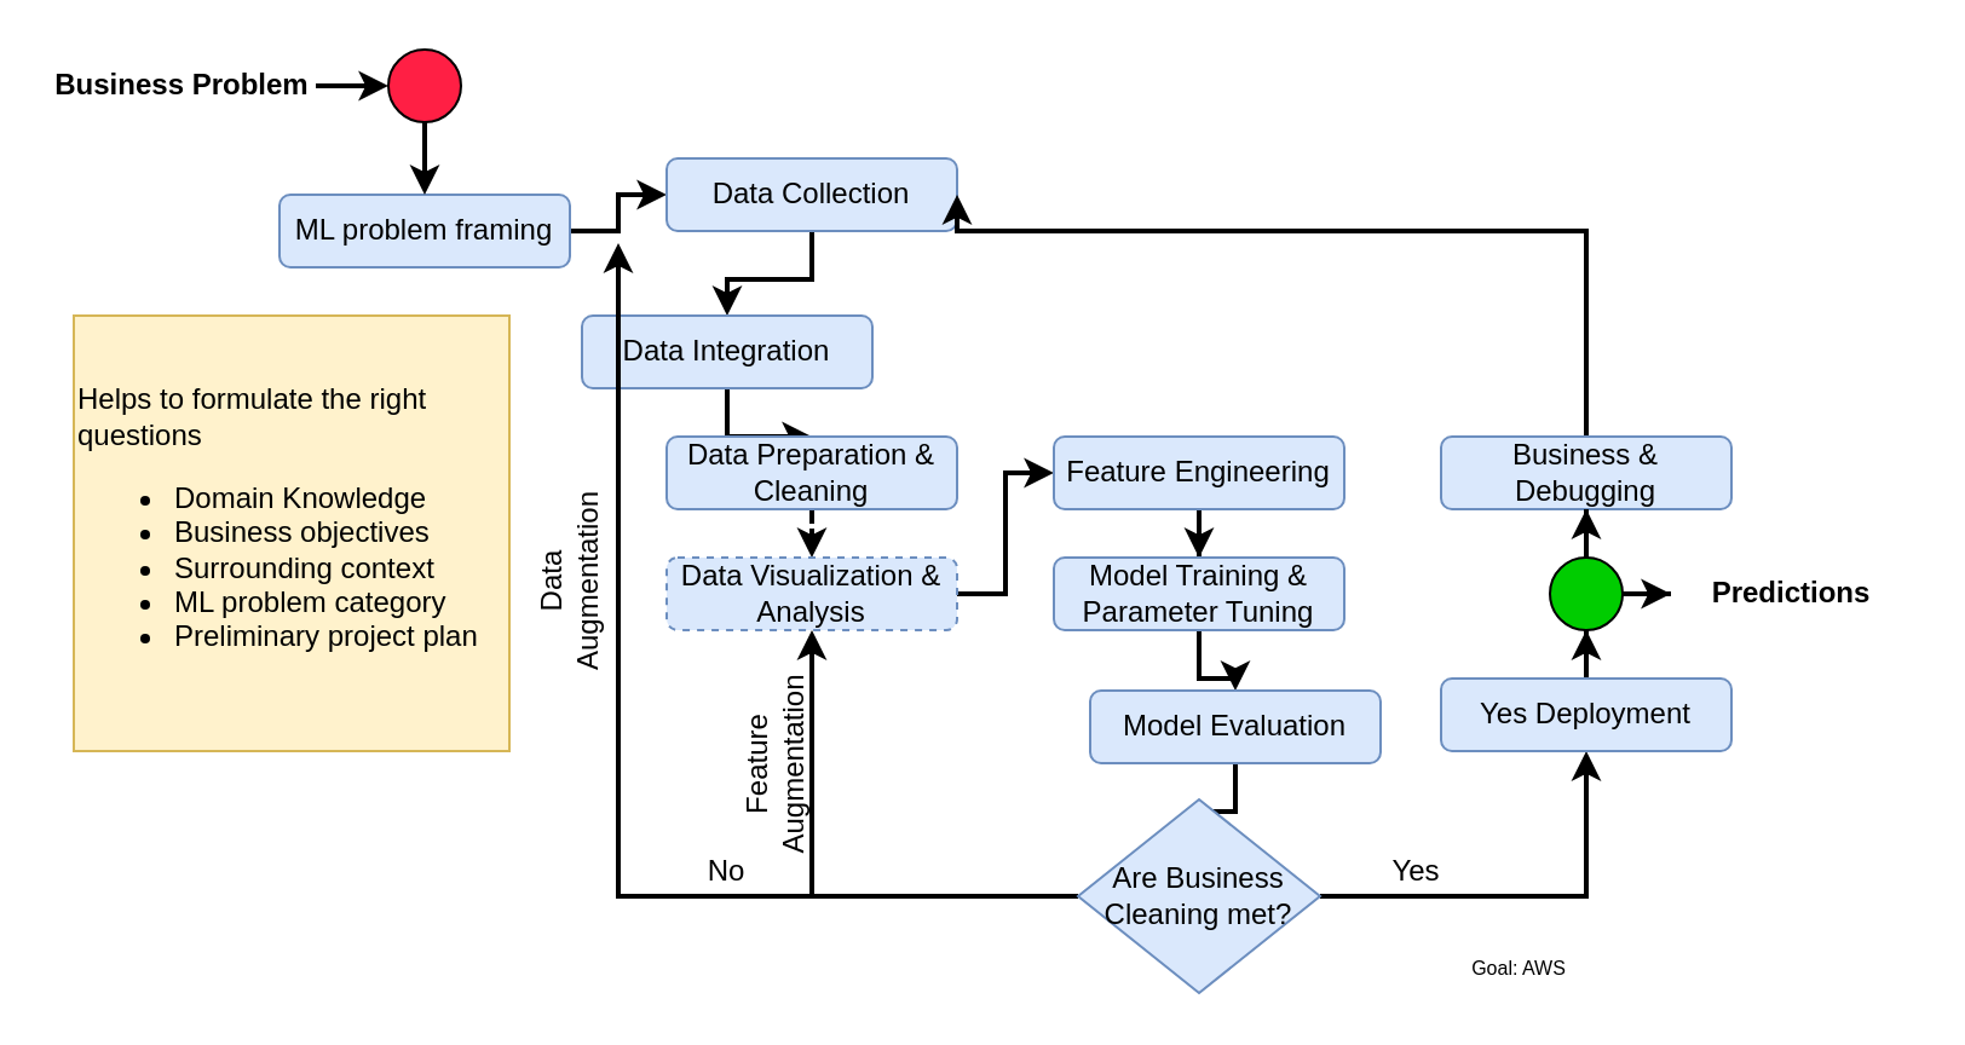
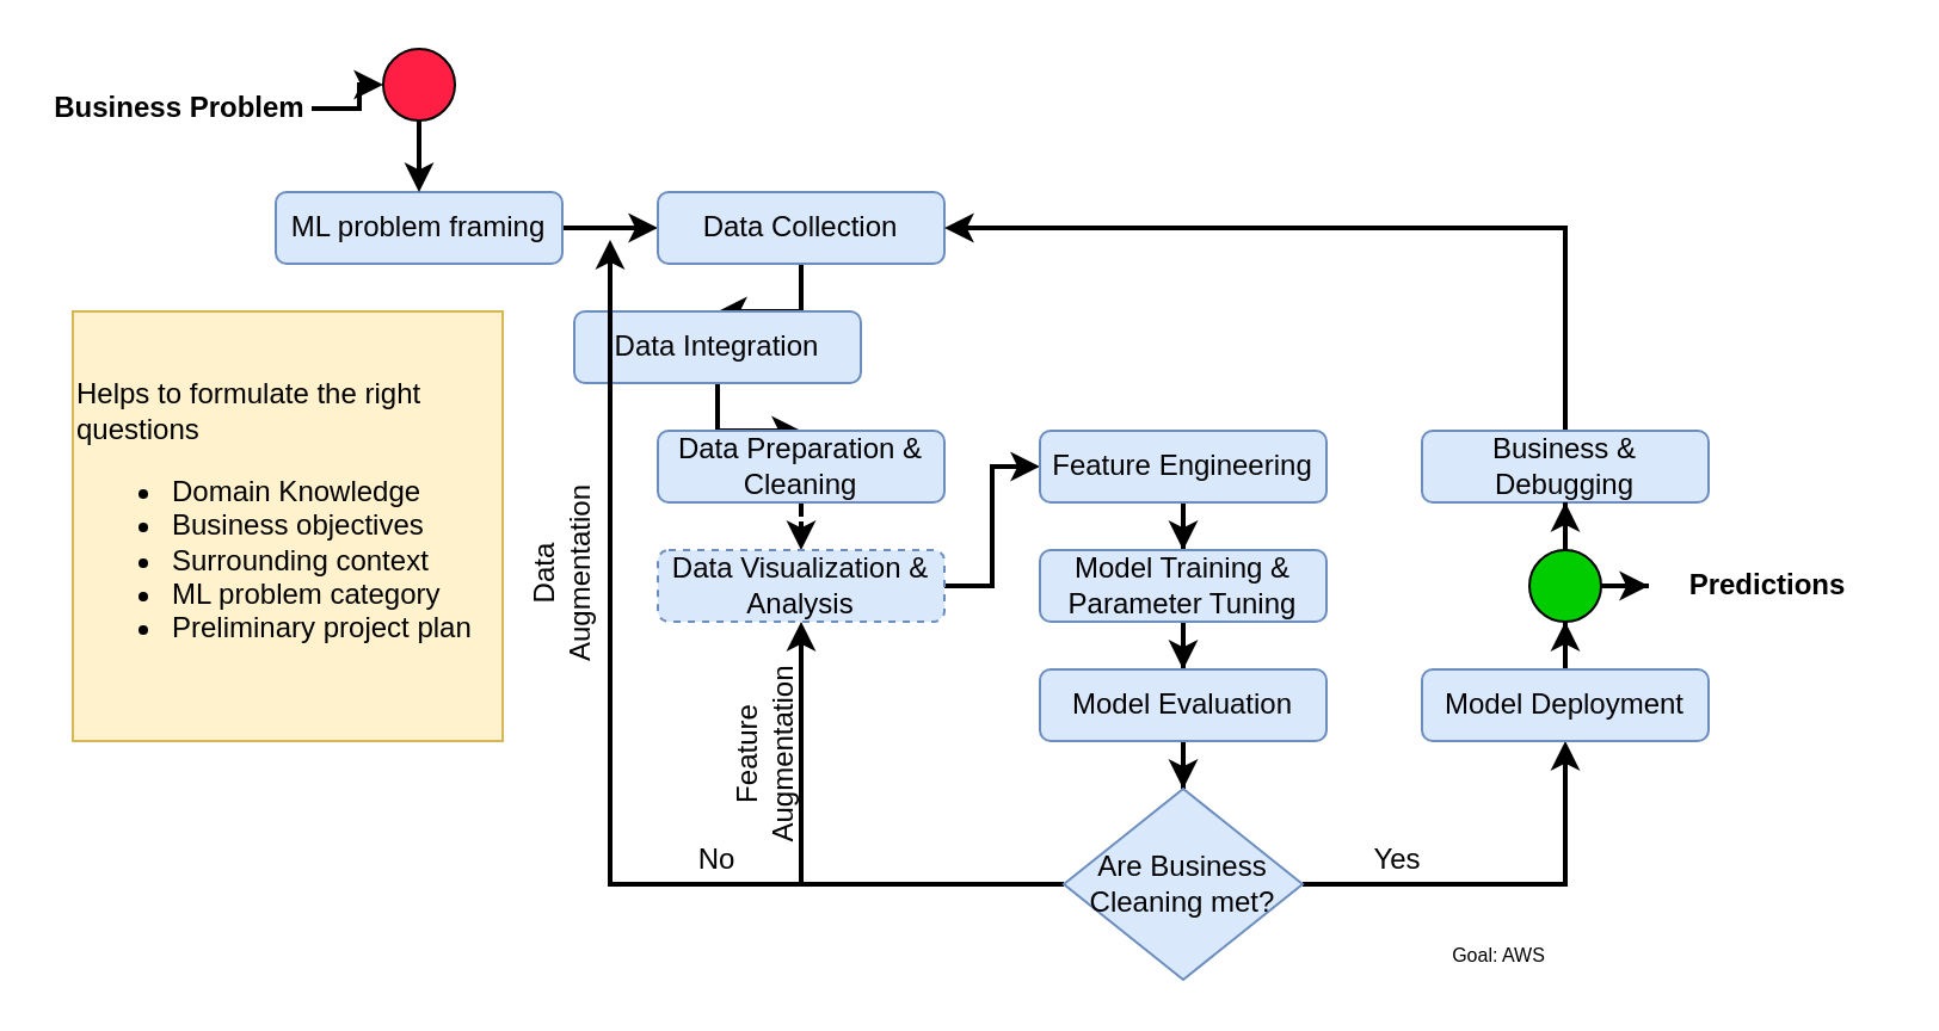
- <mxCell id="7" value="Business Problem" style="text;html=1;strokeColor=none;fillColor=none;align=center;verticalAlign=middle;whiteSpace=wrap;rounded=0;fontStyle=1" vertex="1" parent="1"><mxGeometry x="20" y="25" width="110" height="20" as="geometry" /></mxCell>
+ <mxCell id="7" value="Business Problem" style="text;html=1;strokeColor=none;fillColor=none;align=center;verticalAlign=middle;whiteSpace=wrap;rounded=0;fontStyle=1" vertex="1" parent="1"><mxGeometry x="20" y="35" width="110" height="20" as="geometry" /></mxCell>
- <mxCell id="10" value="Data Collection" style="rounded=1;whiteSpace=wrap;html=1;fillColor=#dae8fc;strokeColor=#6c8ebf;" vertex="1" parent="1"><mxGeometry x="275" y="65" width="120" height="30" as="geometry" /></mxCell>
+ <mxCell id="10" value="Data Collection" style="rounded=1;whiteSpace=wrap;html=1;fillColor=#dae8fc;strokeColor=#6c8ebf;" vertex="1" parent="1"><mxGeometry x="275" y="80" width="120" height="30" as="geometry" /></mxCell>
- <mxCell id="30" value="Yes Deployment" style="rounded=1;whiteSpace=wrap;html=1;fillColor=#dae8fc;strokeColor=#6c8ebf;" vertex="1" parent="1"><mxGeometry x="595" y="280" width="120" height="30" as="geometry" /></mxCell>
+ <mxCell id="30" value="Model Deployment" style="rounded=1;whiteSpace=wrap;html=1;fillColor=#dae8fc;strokeColor=#6c8ebf;" vertex="1" parent="1"><mxGeometry x="595" y="280" width="120" height="30" as="geometry" /></mxCell>
- <mxCell id="23" value="Model Evaluation" style="rounded=1;whiteSpace=wrap;html=1;fillColor=#dae8fc;strokeColor=#6c8ebf;" vertex="1" parent="1"><mxGeometry x="450" y="285" width="120" height="30" as="geometry" /></mxCell>
+ <mxCell id="23" value="Model Evaluation" style="rounded=1;whiteSpace=wrap;html=1;fillColor=#dae8fc;strokeColor=#6c8ebf;" vertex="1" parent="1"><mxGeometry x="435" y="280" width="120" height="30" as="geometry" /></mxCell>
